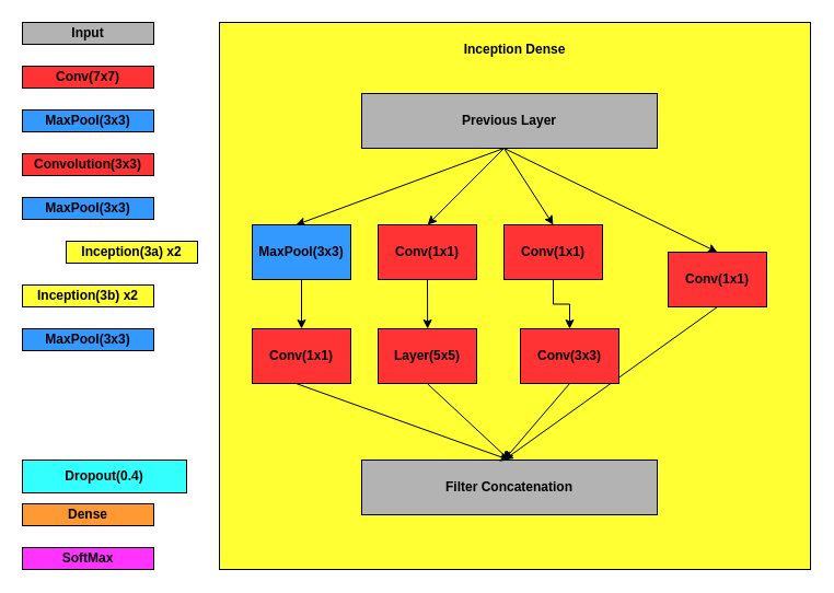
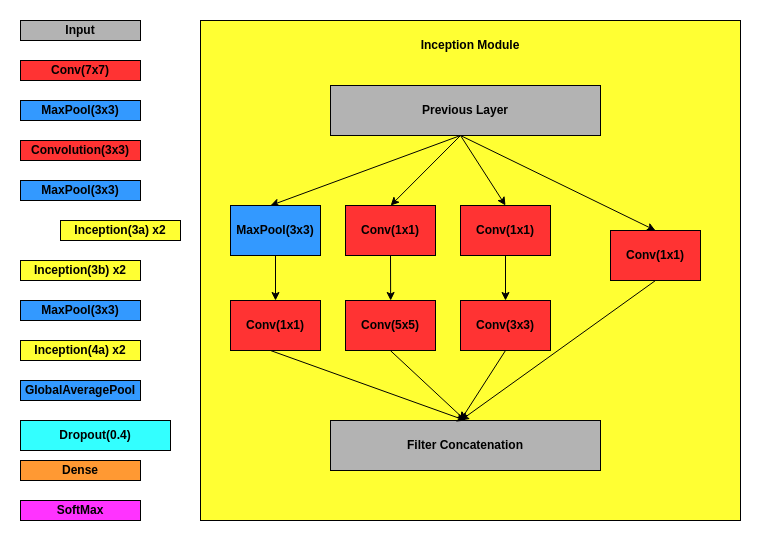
- <mxCell id="20" value="&lt;b&gt;Inception Dense&lt;/b&gt;" style="rounded=0;whiteSpace=wrap;html=1;fillColor=#FFFF33;strokeColor=#FFFF33;" vertex="1" parent="1"><mxGeometry x="270" y="30" width="400" height="30" as="geometry" /></mxCell>
+ <mxCell id="20" value="&lt;b&gt;Inception Module&lt;/b&gt;" style="rounded=0;whiteSpace=wrap;html=1;fillColor=#FFFF33;strokeColor=#FFFF33;" vertex="1" parent="1"><mxGeometry x="270" y="30" width="400" height="30" as="geometry" /></mxCell>
- <mxCell id="23" value="Layer(5x5)" style="rounded=0;whiteSpace=wrap;html=1;fillColor=#FF3333;fontStyle=1" vertex="1" parent="1"><mxGeometry x="345" y="300" width="90" height="50" as="geometry" /></mxCell>
+ <mxCell id="23" value="Conv(5x5)" style="rounded=0;whiteSpace=wrap;html=1;fillColor=#FF3333;fontStyle=1" vertex="1" parent="1"><mxGeometry x="345" y="300" width="90" height="50" as="geometry" /></mxCell>
- <mxCell id="33" value="&lt;b&gt;Conv(3x3)&lt;/b&gt;" style="rounded=0;whiteSpace=wrap;html=1;fillColor=#FF3333;" vertex="1" parent="1"><mxGeometry x="475" y="300" width="90" height="50" as="geometry" /></mxCell>
+ <mxCell id="33" value="&lt;b&gt;Conv(3x3)&lt;/b&gt;" style="rounded=0;whiteSpace=wrap;html=1;fillColor=#FF3333;" vertex="1" parent="1"><mxGeometry x="460" y="300" width="90" height="50" as="geometry" /></mxCell>
+ <mxCell id="12" value="Inception(4a) x2" style="rounded=0;whiteSpace=wrap;html=1;fontStyle=1;fillColor=#FFFF33;" vertex="1" parent="1"><mxGeometry x="20" y="340" width="120" height="20" as="geometry" /></mxCell>
+ <mxCell id="16" value="GlobalAveragePool" style="rounded=0;whiteSpace=wrap;html=1;fontStyle=1;fillColor=#3399FF;" vertex="1" parent="1"><mxGeometry x="20" y="380" width="120" height="20" as="geometry" /></mxCell>
